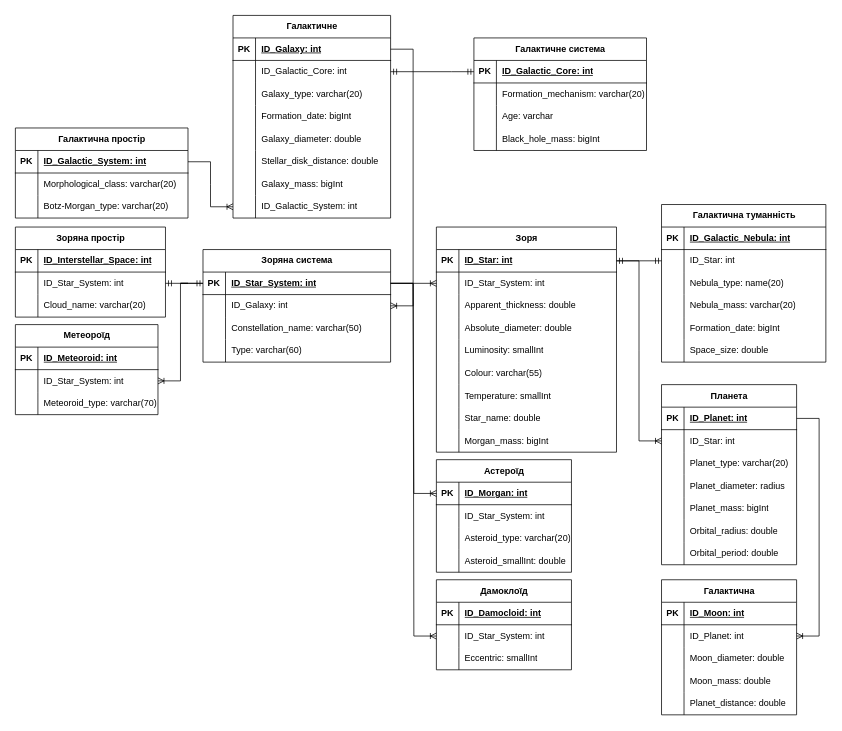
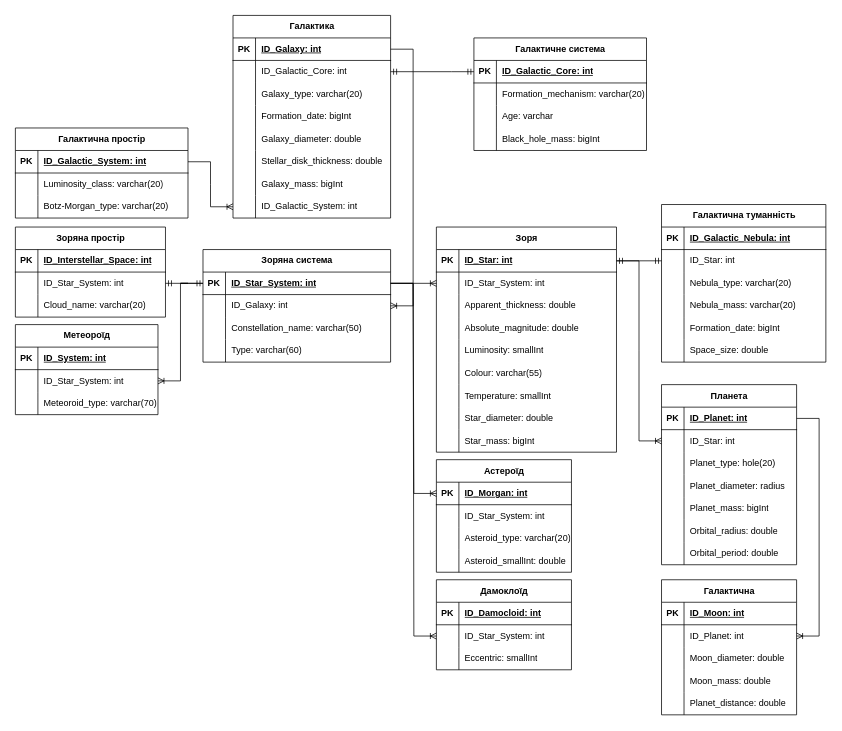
- <mxCell id="41" value="Галактичне" style="shape=table;startSize=30;container=1;collapsible=1;childLayout=tableLayout;fixedRows=1;rowLines=0;fontStyle=1;align=center;resizeLast=1;html=1;" parent="1" vertex="1"><mxGeometry x="310" y="20" width="210" height="270" as="geometry" /></mxCell>
+ <mxCell id="41" value="Галактика" style="shape=table;startSize=30;container=1;collapsible=1;childLayout=tableLayout;fixedRows=1;rowLines=0;fontStyle=1;align=center;resizeLast=1;html=1;" parent="1" vertex="1"><mxGeometry x="310" y="20" width="210" height="270" as="geometry" /></mxCell>
- <mxCell id="59" value="Stellar_disk_distance: double" style="shape=partialRectangle;connectable=0;fillColor=none;top=0;left=0;bottom=0;right=0;align=left;spacingLeft=6;overflow=hidden;whiteSpace=wrap;html=1;" parent="57" vertex="1"><mxGeometry x="30" width="180" height="30" as="geometry"><mxRectangle width="180" height="30" as="alternateBounds" /></mxGeometry></mxCell>
+ <mxCell id="59" value="Stellar_disk_thickness: double" style="shape=partialRectangle;connectable=0;fillColor=none;top=0;left=0;bottom=0;right=0;align=left;spacingLeft=6;overflow=hidden;whiteSpace=wrap;html=1;" parent="57" vertex="1"><mxGeometry x="30" width="180" height="30" as="geometry"><mxRectangle width="180" height="30" as="alternateBounds" /></mxGeometry></mxCell>
- <mxCell id="8" value="Morphological_class: varchar(20)" style="shape=partialRectangle;connectable=0;fillColor=none;top=0;left=0;bottom=0;right=0;align=left;spacingLeft=6;overflow=hidden;whiteSpace=wrap;html=1;" parent="6" vertex="1"><mxGeometry x="30" width="200" height="30" as="geometry"><mxRectangle width="200" height="30" as="alternateBounds" /></mxGeometry></mxCell>
+ <mxCell id="8" value="Luminosity_class: varchar(20)" style="shape=partialRectangle;connectable=0;fillColor=none;top=0;left=0;bottom=0;right=0;align=left;spacingLeft=6;overflow=hidden;whiteSpace=wrap;html=1;" parent="6" vertex="1"><mxGeometry x="30" width="200" height="30" as="geometry"><mxRectangle width="200" height="30" as="alternateBounds" /></mxGeometry></mxCell>
- <mxCell id="31" value="Nebula_type: name(20)" style="shape=partialRectangle;connectable=0;fillColor=none;top=0;left=0;bottom=0;right=0;align=left;spacingLeft=6;overflow=hidden;whiteSpace=wrap;html=1;" parent="29" vertex="1"><mxGeometry x="30" width="189" height="30" as="geometry"><mxRectangle width="189" height="30" as="alternateBounds" /></mxGeometry></mxCell>
+ <mxCell id="31" value="Nebula_type: varchar(20)" style="shape=partialRectangle;connectable=0;fillColor=none;top=0;left=0;bottom=0;right=0;align=left;spacingLeft=6;overflow=hidden;whiteSpace=wrap;html=1;" parent="29" vertex="1"><mxGeometry x="30" width="189" height="30" as="geometry"><mxRectangle width="189" height="30" as="alternateBounds" /></mxGeometry></mxCell>
- <mxCell id="129" value="Absolute_diameter: double" style="shape=partialRectangle;connectable=0;fillColor=none;top=0;left=0;bottom=0;right=0;align=left;spacingLeft=6;overflow=hidden;whiteSpace=wrap;html=1;" parent="127" vertex="1"><mxGeometry x="30" width="210" height="30" as="geometry"><mxRectangle width="210" height="30" as="alternateBounds" /></mxGeometry></mxCell>
+ <mxCell id="129" value="Absolute_magnitude: double" style="shape=partialRectangle;connectable=0;fillColor=none;top=0;left=0;bottom=0;right=0;align=left;spacingLeft=6;overflow=hidden;whiteSpace=wrap;html=1;" parent="127" vertex="1"><mxGeometry x="30" width="210" height="30" as="geometry"><mxRectangle width="210" height="30" as="alternateBounds" /></mxGeometry></mxCell>
- <mxCell id="161" value="ID_Meteoroid: int" style="shape=partialRectangle;connectable=0;fillColor=none;top=0;left=0;bottom=0;right=0;align=left;spacingLeft=6;fontStyle=5;overflow=hidden;whiteSpace=wrap;html=1;" parent="159" vertex="1"><mxGeometry x="30" width="160" height="30" as="geometry"><mxRectangle width="160" height="30" as="alternateBounds" /></mxGeometry></mxCell>
+ <mxCell id="161" value="ID_System: int" style="shape=partialRectangle;connectable=0;fillColor=none;top=0;left=0;bottom=0;right=0;align=left;spacingLeft=6;fontStyle=5;overflow=hidden;whiteSpace=wrap;html=1;" parent="159" vertex="1"><mxGeometry x="30" width="160" height="30" as="geometry"><mxRectangle width="160" height="30" as="alternateBounds" /></mxGeometry></mxCell>
- <mxCell id="141" value="Star_name: double" style="shape=partialRectangle;connectable=0;fillColor=none;top=0;left=0;bottom=0;right=0;align=left;spacingLeft=6;overflow=hidden;whiteSpace=wrap;html=1;" parent="139" vertex="1"><mxGeometry x="30" width="210" height="30" as="geometry"><mxRectangle width="210" height="30" as="alternateBounds" /></mxGeometry></mxCell>
+ <mxCell id="141" value="Star_diameter: double" style="shape=partialRectangle;connectable=0;fillColor=none;top=0;left=0;bottom=0;right=0;align=left;spacingLeft=6;overflow=hidden;whiteSpace=wrap;html=1;" parent="139" vertex="1"><mxGeometry x="30" width="210" height="30" as="geometry"><mxRectangle width="210" height="30" as="alternateBounds" /></mxGeometry></mxCell>
- <mxCell id="144" value="Morgan_mass: bigInt" style="shape=partialRectangle;connectable=0;fillColor=none;top=0;left=0;bottom=0;right=0;align=left;spacingLeft=6;overflow=hidden;whiteSpace=wrap;html=1;" parent="142" vertex="1"><mxGeometry x="30" width="210" height="30" as="geometry"><mxRectangle width="210" height="30" as="alternateBounds" /></mxGeometry></mxCell>
+ <mxCell id="144" value="Star_mass: bigInt" style="shape=partialRectangle;connectable=0;fillColor=none;top=0;left=0;bottom=0;right=0;align=left;spacingLeft=6;overflow=hidden;whiteSpace=wrap;html=1;" parent="142" vertex="1"><mxGeometry x="30" width="210" height="30" as="geometry"><mxRectangle width="210" height="30" as="alternateBounds" /></mxGeometry></mxCell>
- <mxCell id="104" value="Planet_type: varchar(20)" style="shape=partialRectangle;connectable=0;fillColor=none;top=0;left=0;bottom=0;right=0;align=left;spacingLeft=6;overflow=hidden;whiteSpace=wrap;html=1;" parent="102" vertex="1"><mxGeometry x="30" width="150" height="30" as="geometry"><mxRectangle width="150" height="30" as="alternateBounds" /></mxGeometry></mxCell>
+ <mxCell id="104" value="Planet_type: hole(20)" style="shape=partialRectangle;connectable=0;fillColor=none;top=0;left=0;bottom=0;right=0;align=left;spacingLeft=6;overflow=hidden;whiteSpace=wrap;html=1;" parent="102" vertex="1"><mxGeometry x="30" width="150" height="30" as="geometry"><mxRectangle width="150" height="30" as="alternateBounds" /></mxGeometry></mxCell>
